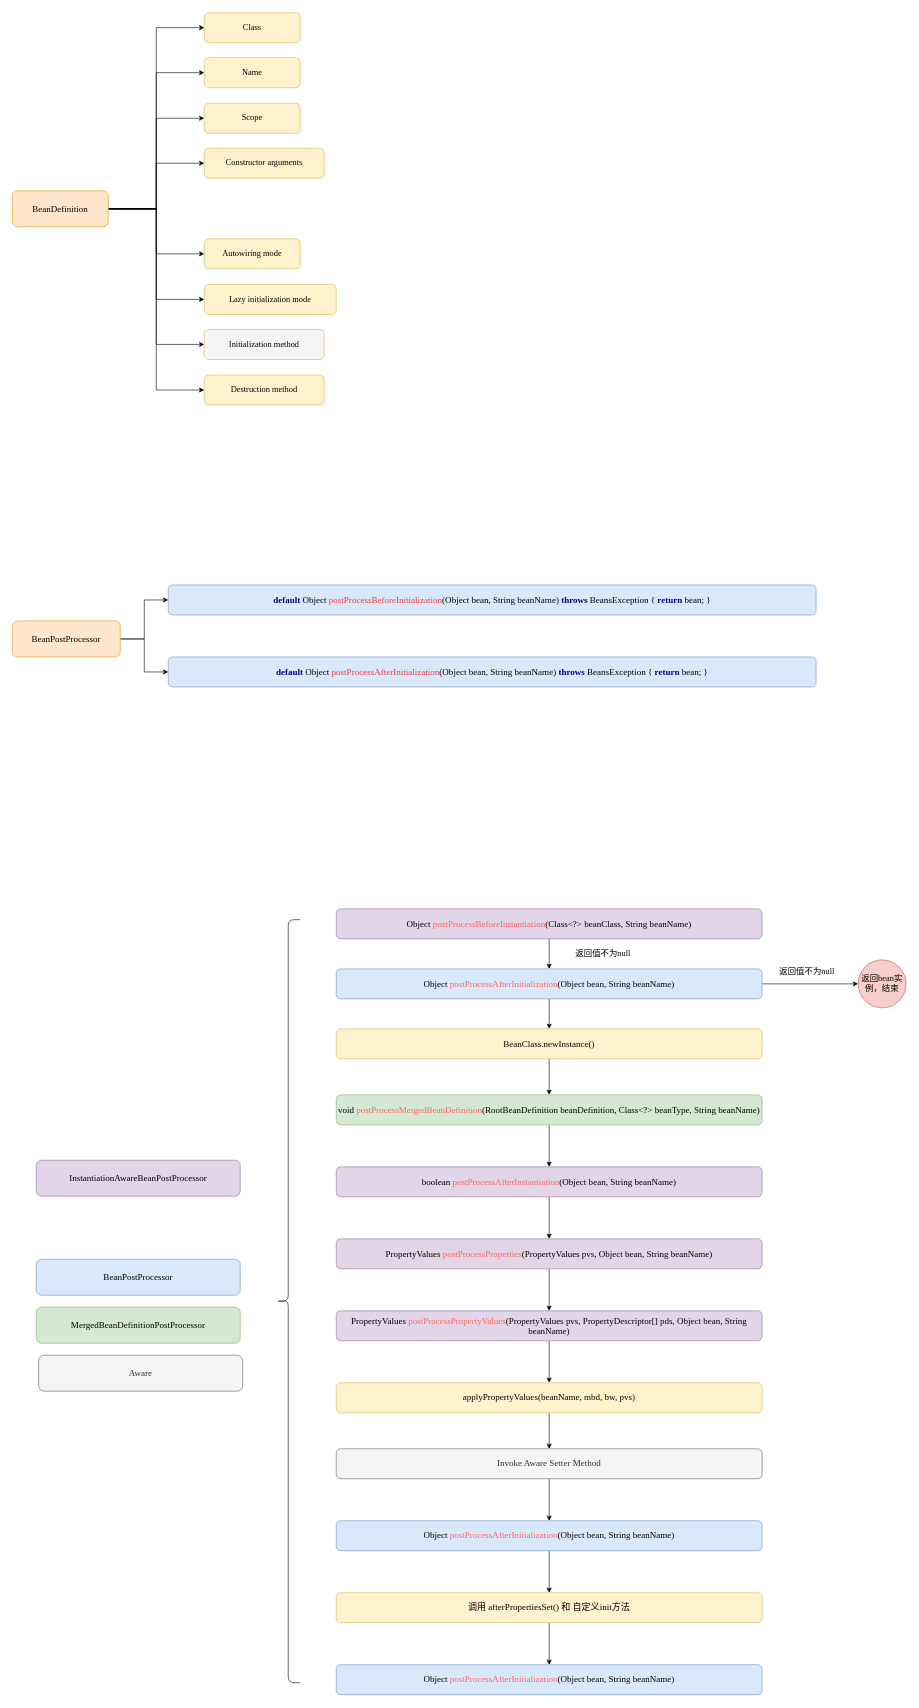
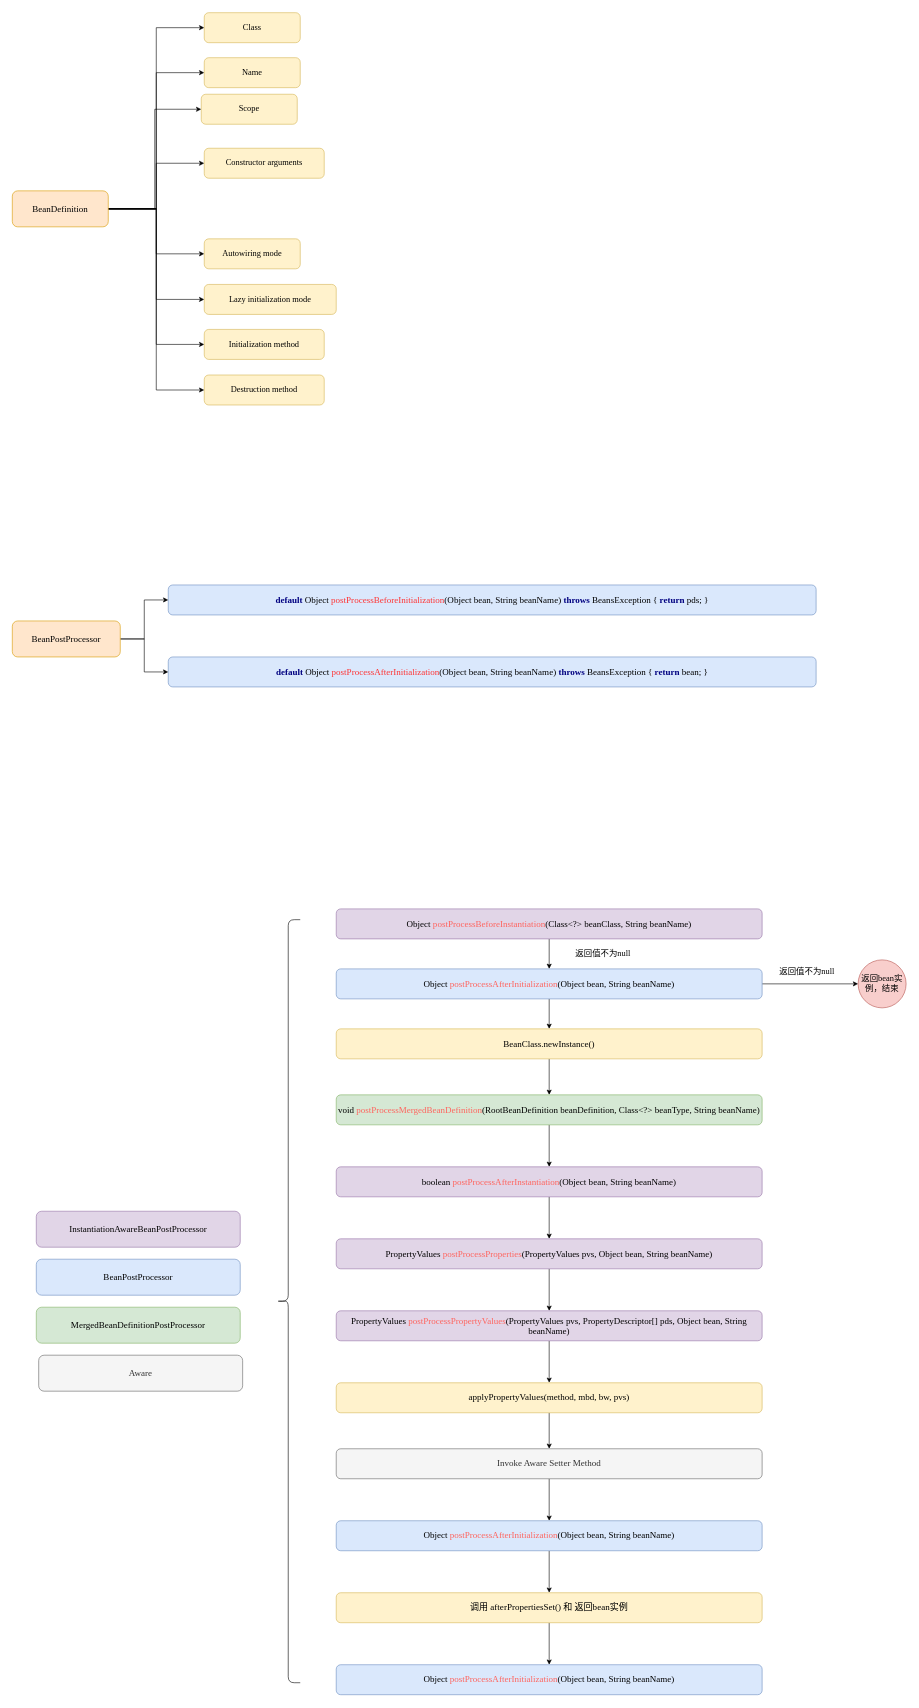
- <mxCell id="13" value="&lt;font face=&quot;menlo&quot;&gt;&lt;span style=&quot;font-size: 14px&quot;&gt;Scope&lt;/span&gt;&lt;/font&gt;" style="rounded=1;whiteSpace=wrap;html=1;fontSize=13;fillColor=#fff2cc;strokeColor=#d6b656;" parent="1" vertex="1"><mxGeometry x="340" y="171" width="160" height="50" as="geometry" /></mxCell>
+ <mxCell id="13" value="&lt;font face=&quot;menlo&quot;&gt;&lt;span style=&quot;font-size: 14px&quot;&gt;Scope&lt;/span&gt;&lt;/font&gt;" style="rounded=1;whiteSpace=wrap;html=1;fontSize=13;fillColor=#fff2cc;strokeColor=#d6b656;" parent="1" vertex="1"><mxGeometry x="335" y="156" width="160" height="50" as="geometry" /></mxCell>
- <mxCell id="17" value="&lt;font face=&quot;menlo&quot;&gt;&lt;span style=&quot;font-size: 14px&quot;&gt;Initialization method&lt;/span&gt;&lt;/font&gt;" style="rounded=1;whiteSpace=wrap;html=1;fontSize=13;fillColor=#f5f5f5;strokeColor=#d6b656;" parent="1" vertex="1"><mxGeometry x="340" y="548" width="200" height="50" as="geometry" /></mxCell>
+ <mxCell id="17" value="&lt;font face=&quot;menlo&quot;&gt;&lt;span style=&quot;font-size: 14px&quot;&gt;Initialization method&lt;/span&gt;&lt;/font&gt;" style="rounded=1;whiteSpace=wrap;html=1;fontSize=13;fillColor=#fff2cc;strokeColor=#d6b656;" parent="1" vertex="1"><mxGeometry x="340" y="548" width="200" height="50" as="geometry" /></mxCell>
- <mxCell id="22" value="&lt;pre style=&quot;font-family: &amp;#34;menlo&amp;#34; ; font-size: 11.3pt&quot;&gt;&lt;span style=&quot;color: rgb(0 , 0 , 128) ; font-weight: bold&quot;&gt;default &lt;/span&gt;Object &lt;font color=&quot;#ff3333&quot;&gt;postProcessBeforeInitialization&lt;/font&gt;(Object bean, String beanName) &lt;span style=&quot;color: rgb(0 , 0 , 128) ; font-weight: bold&quot;&gt;throws &lt;/span&gt;BeansException { &lt;span style=&quot;color: rgb(0 , 0 , 128) ; font-weight: bold&quot;&gt;return &lt;/span&gt;bean; }&lt;/pre&gt;" style="rounded=1;whiteSpace=wrap;html=1;fontSize=13;fillColor=#dae8fc;strokeColor=#6c8ebf;align=center;" parent="1" vertex="1"><mxGeometry x="280" y="974" width="1080" height="50" as="geometry" /></mxCell>
+ <mxCell id="22" value="&lt;pre style=&quot;font-family: &amp;#34;menlo&amp;#34; ; font-size: 11.3pt&quot;&gt;&lt;span style=&quot;color: rgb(0 , 0 , 128) ; font-weight: bold&quot;&gt;default &lt;/span&gt;Object &lt;font color=&quot;#ff3333&quot;&gt;postProcessBeforeInitialization&lt;/font&gt;(Object bean, String beanName) &lt;span style=&quot;color: rgb(0 , 0 , 128) ; font-weight: bold&quot;&gt;throws &lt;/span&gt;BeansException { &lt;span style=&quot;color: rgb(0 , 0 , 128) ; font-weight: bold&quot;&gt;return &lt;/span&gt;pds; }&lt;/pre&gt;" style="rounded=1;whiteSpace=wrap;html=1;fontSize=13;fillColor=#dae8fc;strokeColor=#6c8ebf;align=center;" parent="1" vertex="1"><mxGeometry x="280" y="974" width="1080" height="50" as="geometry" /></mxCell>
- <mxCell id="26" value="&lt;pre style=&quot;font-family: &amp;#34;menlo&amp;#34; ; font-size: 11.3pt&quot;&gt;InstantiationAwareBeanPostProcessor&lt;/pre&gt;" style="rounded=1;whiteSpace=wrap;html=1;fontSize=15;fillColor=#e1d5e7;strokeColor=#9673a6;" vertex="1" parent="1"><mxGeometry x="60" y="1933" width="340" height="60" as="geometry" /></mxCell>
+ <mxCell id="26" value="&lt;pre style=&quot;font-family: &amp;#34;menlo&amp;#34; ; font-size: 11.3pt&quot;&gt;InstantiationAwareBeanPostProcessor&lt;/pre&gt;" style="rounded=1;whiteSpace=wrap;html=1;fontSize=15;fillColor=#e1d5e7;strokeColor=#9673a6;" vertex="1" parent="1"><mxGeometry x="60" y="2018" width="340" height="60" as="geometry" /></mxCell>
- <mxCell id="47" value="&lt;pre&gt;&lt;pre&gt;&lt;font face=&quot;menlo&quot;&gt;&lt;span style=&quot;font-size: 15.067px&quot;&gt;applyPropertyValues(beanName, mbd, bw, pvs)&lt;/span&gt;&lt;/font&gt;&lt;br&gt;&lt;/pre&gt;&lt;/pre&gt;" style="rounded=1;whiteSpace=wrap;html=1;fontSize=13;align=center;fillColor=#fff2cc;strokeColor=#d6b656;" vertex="1" parent="1"><mxGeometry x="560" y="2304" width="710" height="50" as="geometry" /></mxCell>
+ <mxCell id="47" value="&lt;pre&gt;&lt;pre&gt;&lt;font face=&quot;menlo&quot;&gt;&lt;span style=&quot;font-size: 15.067px&quot;&gt;applyPropertyValues(method, mbd, bw, pvs)&lt;/span&gt;&lt;/font&gt;&lt;br&gt;&lt;/pre&gt;&lt;/pre&gt;" style="rounded=1;whiteSpace=wrap;html=1;fontSize=13;align=center;fillColor=#fff2cc;strokeColor=#d6b656;" vertex="1" parent="1"><mxGeometry x="560" y="2304" width="710" height="50" as="geometry" /></mxCell>
- <mxCell id="54" value="&lt;pre&gt;&lt;pre&gt;&lt;font face=&quot;menlo&quot;&gt;&lt;span style=&quot;font-size: 15.067px&quot;&gt;调用 afterPropertiesSet() 和 自定义init方法&lt;/span&gt;&lt;/font&gt;&lt;br&gt;&lt;/pre&gt;&lt;/pre&gt;" style="rounded=1;whiteSpace=wrap;html=1;fontSize=13;align=center;fillColor=#fff2cc;strokeColor=#d6b656;" vertex="1" parent="1"><mxGeometry x="560" y="2654" width="710" height="50" as="geometry" /></mxCell>
+ <mxCell id="54" value="&lt;pre&gt;&lt;pre&gt;&lt;font face=&quot;menlo&quot;&gt;&lt;span style=&quot;font-size: 15.067px&quot;&gt;调用 afterPropertiesSet() 和 返回bean实例&lt;/span&gt;&lt;/font&gt;&lt;br&gt;&lt;/pre&gt;&lt;/pre&gt;" style="rounded=1;whiteSpace=wrap;html=1;fontSize=13;align=center;fillColor=#fff2cc;strokeColor=#d6b656;" vertex="1" parent="1"><mxGeometry x="560" y="2654" width="710" height="50" as="geometry" /></mxCell>
